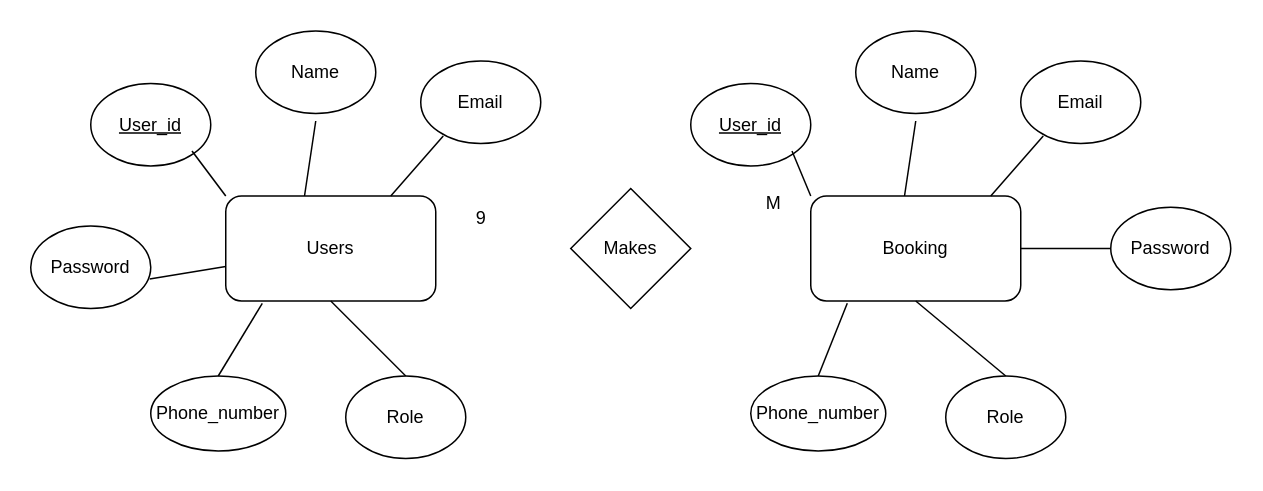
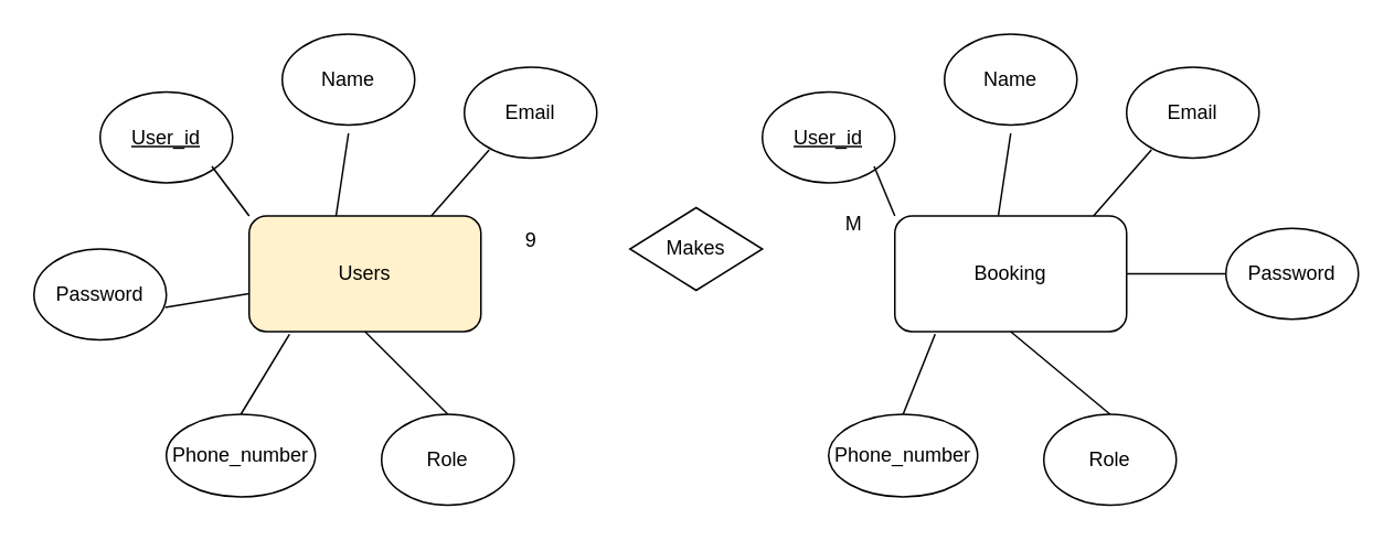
- <mxCell id="2" value="Users" style="rounded=1;whiteSpace=wrap;html=1;" vertex="1" parent="1"><mxGeometry x="150" y="130" width="140" height="70" as="geometry" /></mxCell>
+ <mxCell id="2" value="Users" style="rounded=1;whiteSpace=wrap;html=1;fillColor=#fff2cc;" vertex="1" parent="1"><mxGeometry x="150" y="130" width="140" height="70" as="geometry" /></mxCell>
- <mxCell id="28" value="Makes" style="rhombus;whiteSpace=wrap;html=1;" vertex="1" parent="1"><mxGeometry x="380" y="125" width="80" height="80" as="geometry" /></mxCell>
+ <mxCell id="28" value="Makes" style="rhombus;whiteSpace=wrap;html=1;" vertex="1" parent="1"><mxGeometry x="380" y="125" width="80" height="50" as="geometry" /></mxCell>
